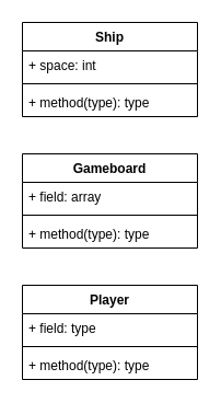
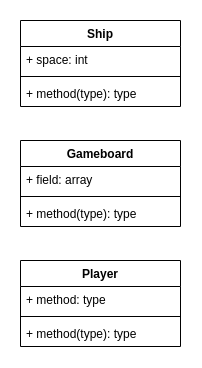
- <mxCell id="11" value="+ field: type" style="text;strokeColor=none;fillColor=none;align=left;verticalAlign=top;spacingLeft=4;spacingRight=4;overflow=hidden;rotatable=0;points=[[0,0.5],[1,0.5]];portConstraint=eastwest;" vertex="1" parent="10"><mxGeometry y="26" width="160" height="26" as="geometry" /></mxCell>
+ <mxCell id="11" value="+ method: type" style="text;strokeColor=none;fillColor=none;align=left;verticalAlign=top;spacingLeft=4;spacingRight=4;overflow=hidden;rotatable=0;points=[[0,0.5],[1,0.5]];portConstraint=eastwest;" vertex="1" parent="10"><mxGeometry y="26" width="160" height="26" as="geometry" /></mxCell>
